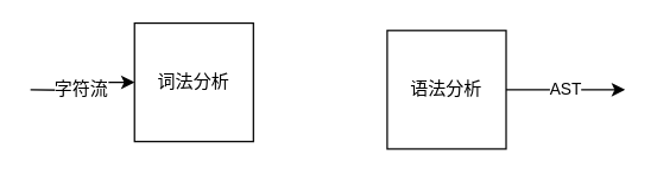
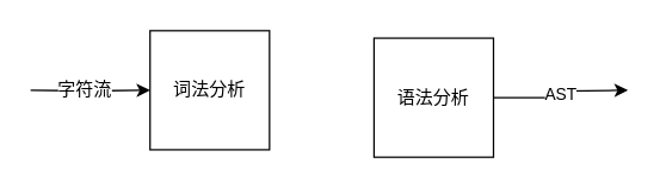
- <mxCell id="4" value="词法分析" style="whiteSpace=wrap;html=1;aspect=fixed;" parent="1" vertex="1"><mxGeometry x="90" y="15" width="80" height="80" as="geometry" /></mxCell>
+ <mxCell id="4" value="词法分析" style="whiteSpace=wrap;html=1;aspect=fixed;" parent="1" vertex="1"><mxGeometry x="100" y="20" width="80" height="80" as="geometry" /></mxCell>
- <mxCell id="6" value="语法分析" style="whiteSpace=wrap;html=1;aspect=fixed;" parent="1" vertex="1"><mxGeometry x="260" y="20" width="80" height="80" as="geometry" /></mxCell>
+ <mxCell id="6" value="语法分析" style="whiteSpace=wrap;html=1;aspect=fixed;" parent="1" vertex="1"><mxGeometry x="250" y="25" width="80" height="80" as="geometry" /></mxCell>
